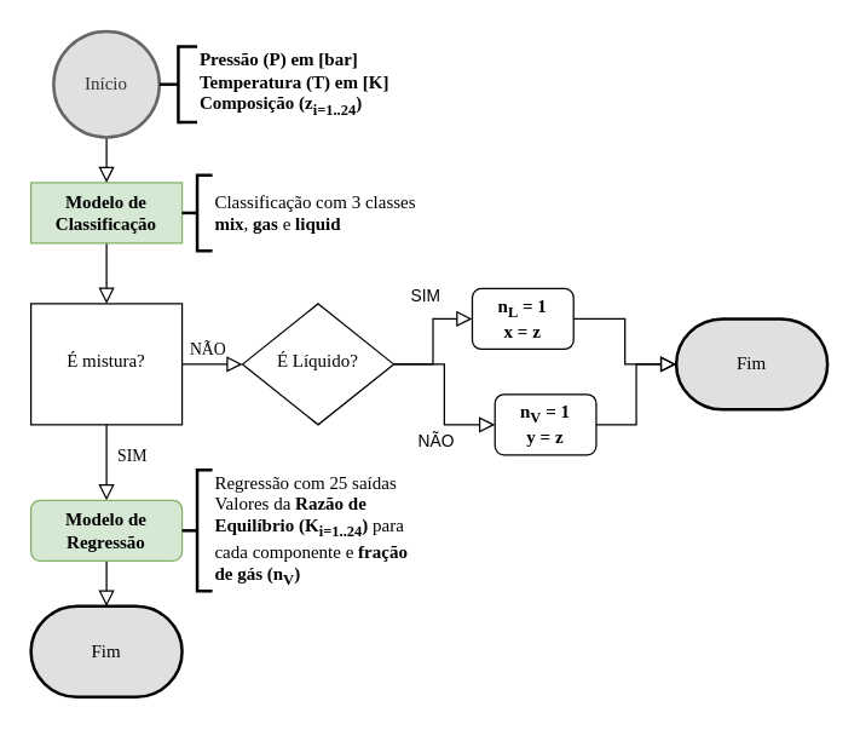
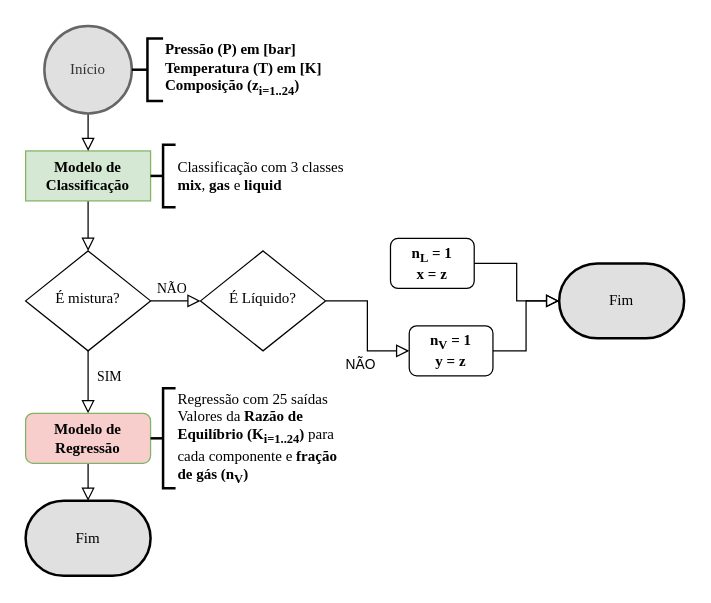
- <mxCell id="20" style="edgeStyle=orthogonalEdgeStyle;rounded=0;orthogonalLoop=1;jettySize=auto;html=1;exitX=1;exitY=0.5;exitDx=0;exitDy=0;entryX=0;entryY=0.5;entryDx=0;entryDy=0;endArrow=block;endFill=0;flowAnimation=0;shadow=0;endSize=8;" parent="1" source="24" target="25" edge="1"><mxGeometry relative="1" as="geometry" /></mxCell>
- <mxCell id="21" value="SIM" style="edgeLabel;html=1;align=center;verticalAlign=middle;resizable=0;points=[];" vertex="1" connectable="0" parent="20"><mxGeometry x="-0.044" y="1" relative="1" as="geometry"><mxPoint x="-5" y="-33" as="offset" /></mxGeometry></mxCell>
- <mxCell id="7" value="É mistura?" style="whiteSpace=wrap;html=1;shadow=0;fontFamily=Trebuchet MS;fontSize=12;align=center;strokeWidth=1;spacing=6;spacingTop=-4;rounded=0;" parent="1" vertex="1"><mxGeometry x="20" y="200" width="100" height="80" as="geometry" /></mxCell>
+ <mxCell id="7" value="É mistura?" style="rhombus;whiteSpace=wrap;html=1;shadow=0;fontFamily=Trebuchet MS;fontSize=12;align=center;strokeWidth=1;spacing=6;spacingTop=-4;" parent="1" vertex="1"><mxGeometry x="20" y="200" width="100" height="80" as="geometry" /></mxCell>
- <mxCell id="12" value="&lt;b&gt;Modelo de Regressão&lt;/b&gt;" style="rounded=1;whiteSpace=wrap;html=1;fontSize=12;glass=0;strokeWidth=1;shadow=0;fontFamily=Trebuchet MS;fillColor=#d5e8d4;strokeColor=#82b366;" parent="1" vertex="1"><mxGeometry x="20" y="330" width="100" height="40" as="geometry" /></mxCell>
+ <mxCell id="12" value="&lt;b&gt;Modelo de Regressão&lt;/b&gt;" style="rounded=1;whiteSpace=wrap;html=1;fontSize=12;glass=0;strokeWidth=1;shadow=0;fontFamily=Trebuchet MS;fillColor=#f8cecc;strokeColor=#82b366;" parent="1" vertex="1"><mxGeometry x="20" y="330" width="100" height="40" as="geometry" /></mxCell>
